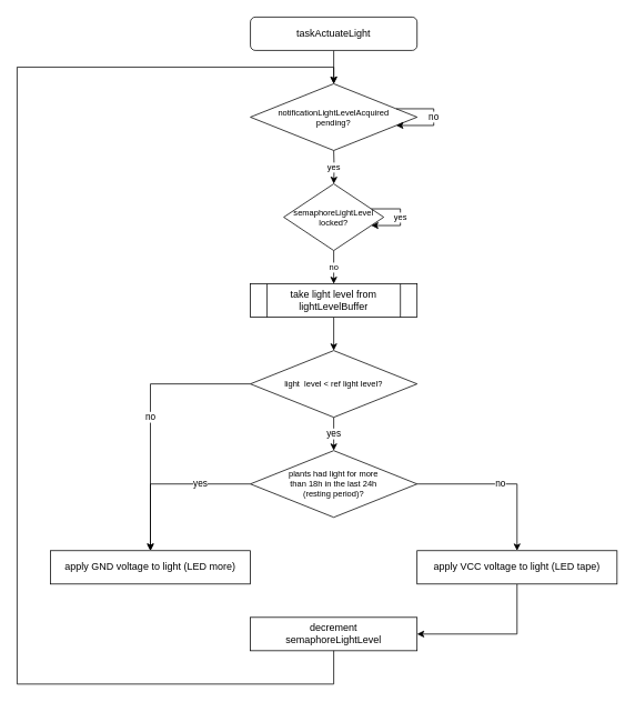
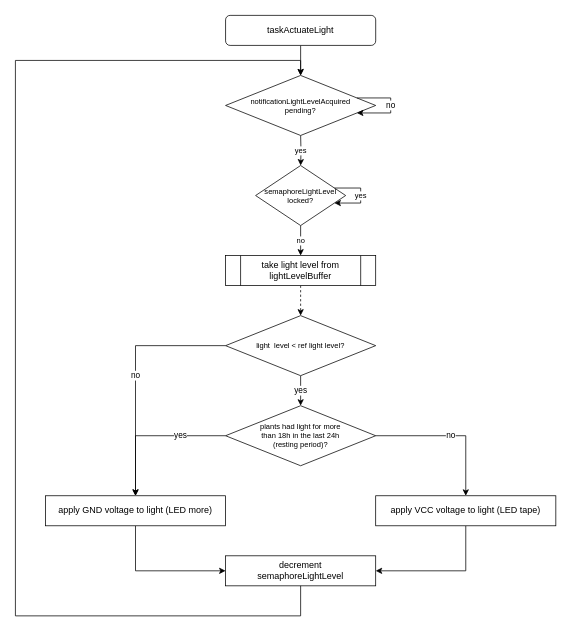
- <mxCell id="15" style="edgeStyle=orthogonalEdgeStyle;rounded=0;orthogonalLoop=1;jettySize=auto;html=1;" parent="1" source="16" target="14" edge="1"><mxGeometry relative="1" as="geometry" /></mxCell>
+ <mxCell id="15" style="edgeStyle=orthogonalEdgeStyle;rounded=0;orthogonalLoop=1;jettySize=auto;html=1;dashed=1;" parent="1" source="16" target="14" edge="1"><mxGeometry relative="1" as="geometry" /></mxCell>
+ <mxCell id="19" style="edgeStyle=orthogonalEdgeStyle;rounded=0;orthogonalLoop=1;jettySize=auto;html=1;entryX=0;entryY=0.5;entryDx=0;entryDy=0;" parent="1" source="20" target="7" edge="1"><mxGeometry relative="1" as="geometry"><Array as="points"><mxPoint x="180" y="760" /></Array></mxGeometry></mxCell>
